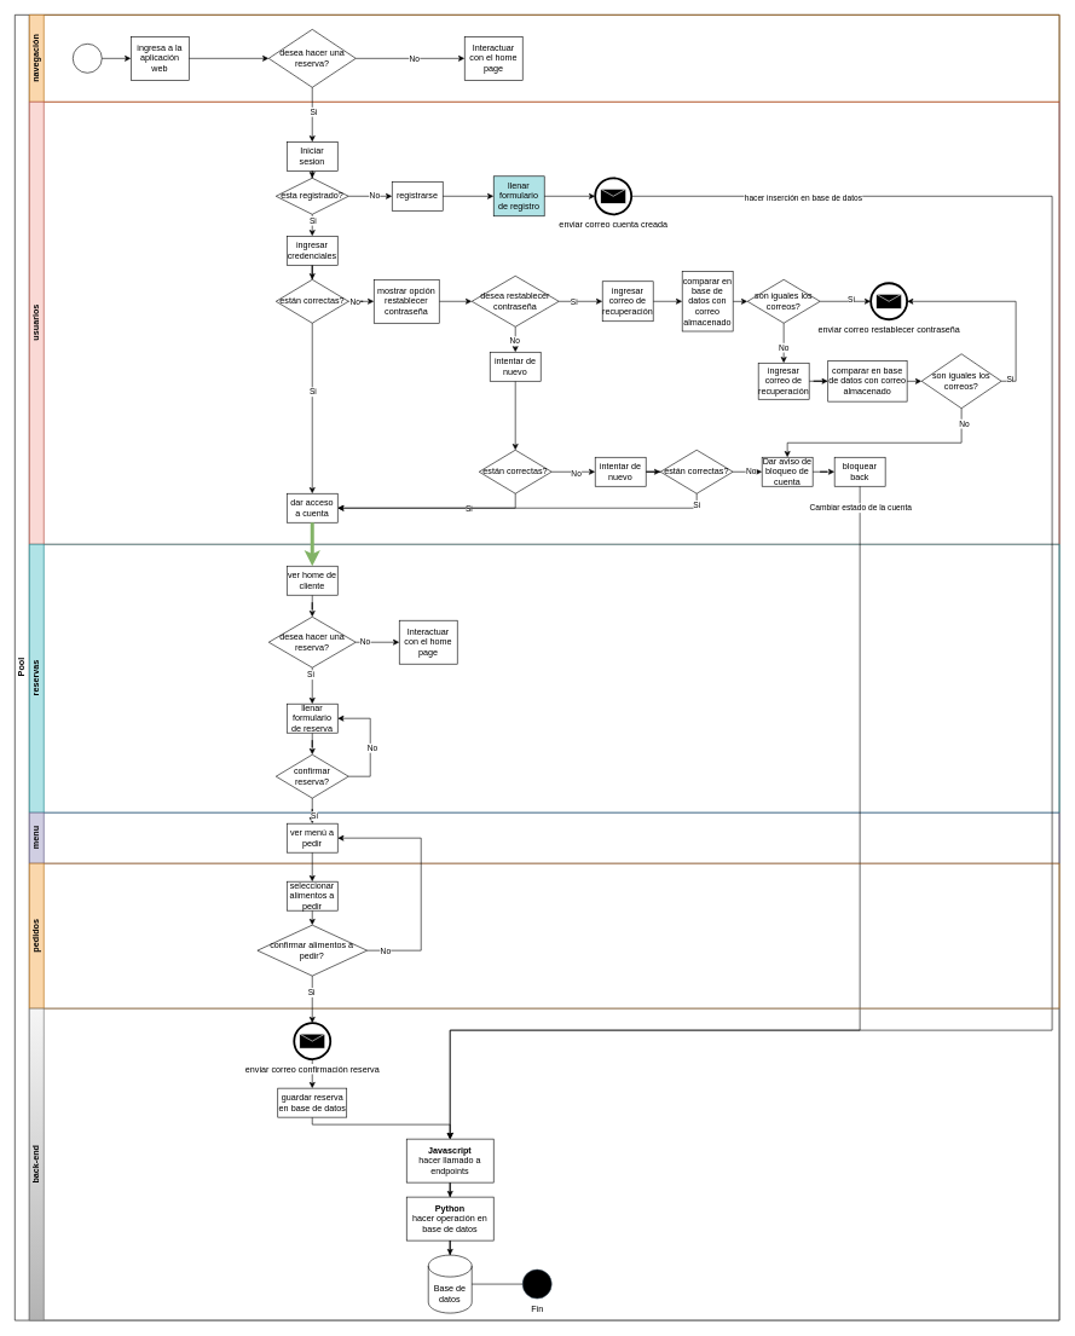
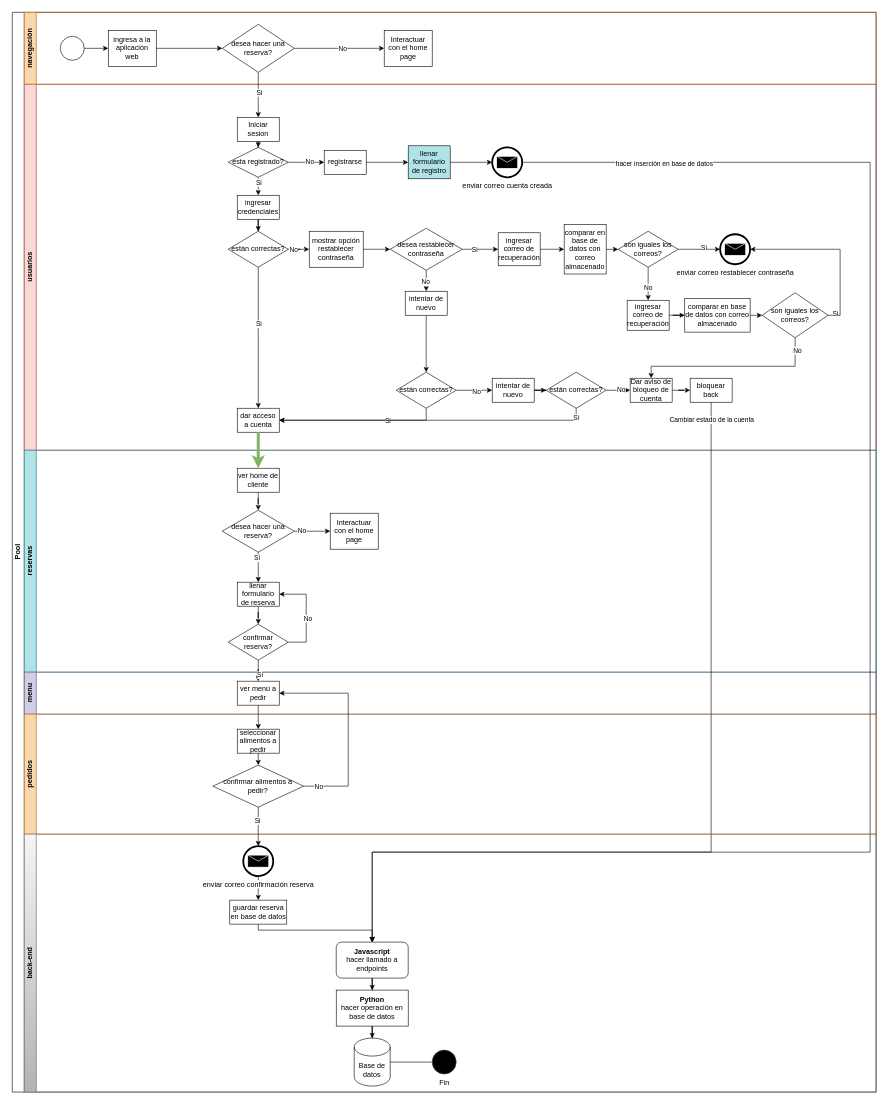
- <mxCell id="106" value="&lt;b&gt;Javascript&lt;/b&gt;&lt;div&gt;hacer llamado a endpoints&lt;/div&gt;" style="rounded=0;whiteSpace=wrap;html=1;" vertex="1" parent="100"><mxGeometry x="520" y="180" width="120" height="60" as="geometry" /></mxCell>
+ <mxCell id="106" value="&lt;b&gt;Javascript&lt;/b&gt;&lt;div&gt;hacer llamado a endpoints&lt;/div&gt;" style="whiteSpace=wrap;html=1;rounded=1;" vertex="1" parent="100"><mxGeometry x="520" y="180" width="120" height="60" as="geometry" /></mxCell>
